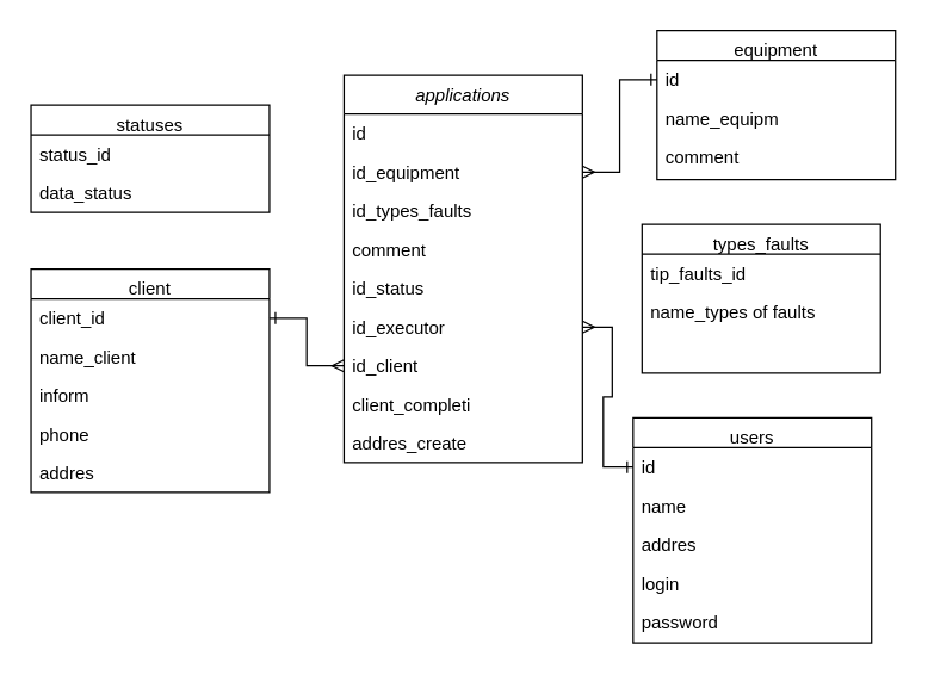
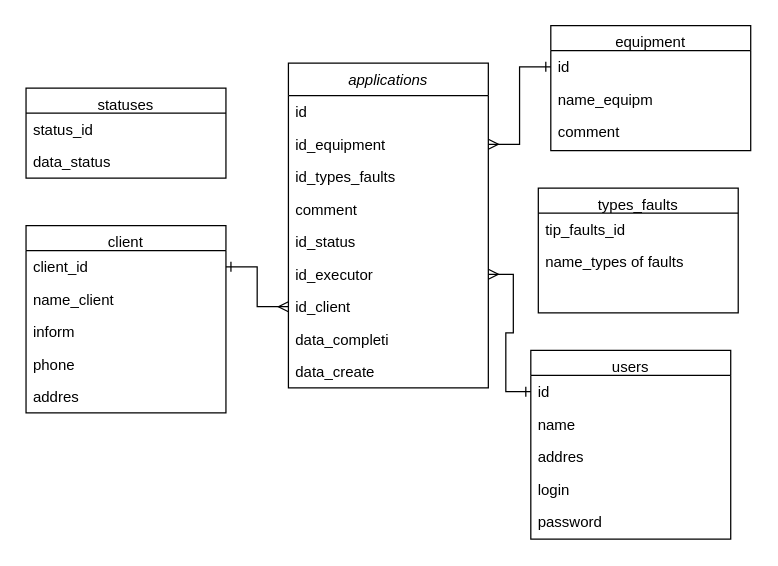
- <mxCell id="10" value="client_completi" style="text;align=left;verticalAlign=top;spacingLeft=4;spacingRight=4;overflow=hidden;rotatable=0;points=[[0,0.5],[1,0.5]];portConstraint=eastwest;rounded=0;shadow=0;html=0;" vertex="1" parent="2"><mxGeometry y="208" width="160" height="26" as="geometry" /></mxCell>
+ <mxCell id="10" value="data_completi" style="text;align=left;verticalAlign=top;spacingLeft=4;spacingRight=4;overflow=hidden;rotatable=0;points=[[0,0.5],[1,0.5]];portConstraint=eastwest;rounded=0;shadow=0;html=0;" vertex="1" parent="2"><mxGeometry y="208" width="160" height="26" as="geometry" /></mxCell>
- <mxCell id="11" value="addres_create" style="text;align=left;verticalAlign=top;spacingLeft=4;spacingRight=4;overflow=hidden;rotatable=0;points=[[0,0.5],[1,0.5]];portConstraint=eastwest;rounded=0;shadow=0;html=0;" parent="2" vertex="1"><mxGeometry y="234" width="160" height="26" as="geometry" /></mxCell>
+ <mxCell id="11" value="data_create" style="text;align=left;verticalAlign=top;spacingLeft=4;spacingRight=4;overflow=hidden;rotatable=0;points=[[0,0.5],[1,0.5]];portConstraint=eastwest;rounded=0;shadow=0;html=0;" parent="2" vertex="1"><mxGeometry y="234" width="160" height="26" as="geometry" /></mxCell>
